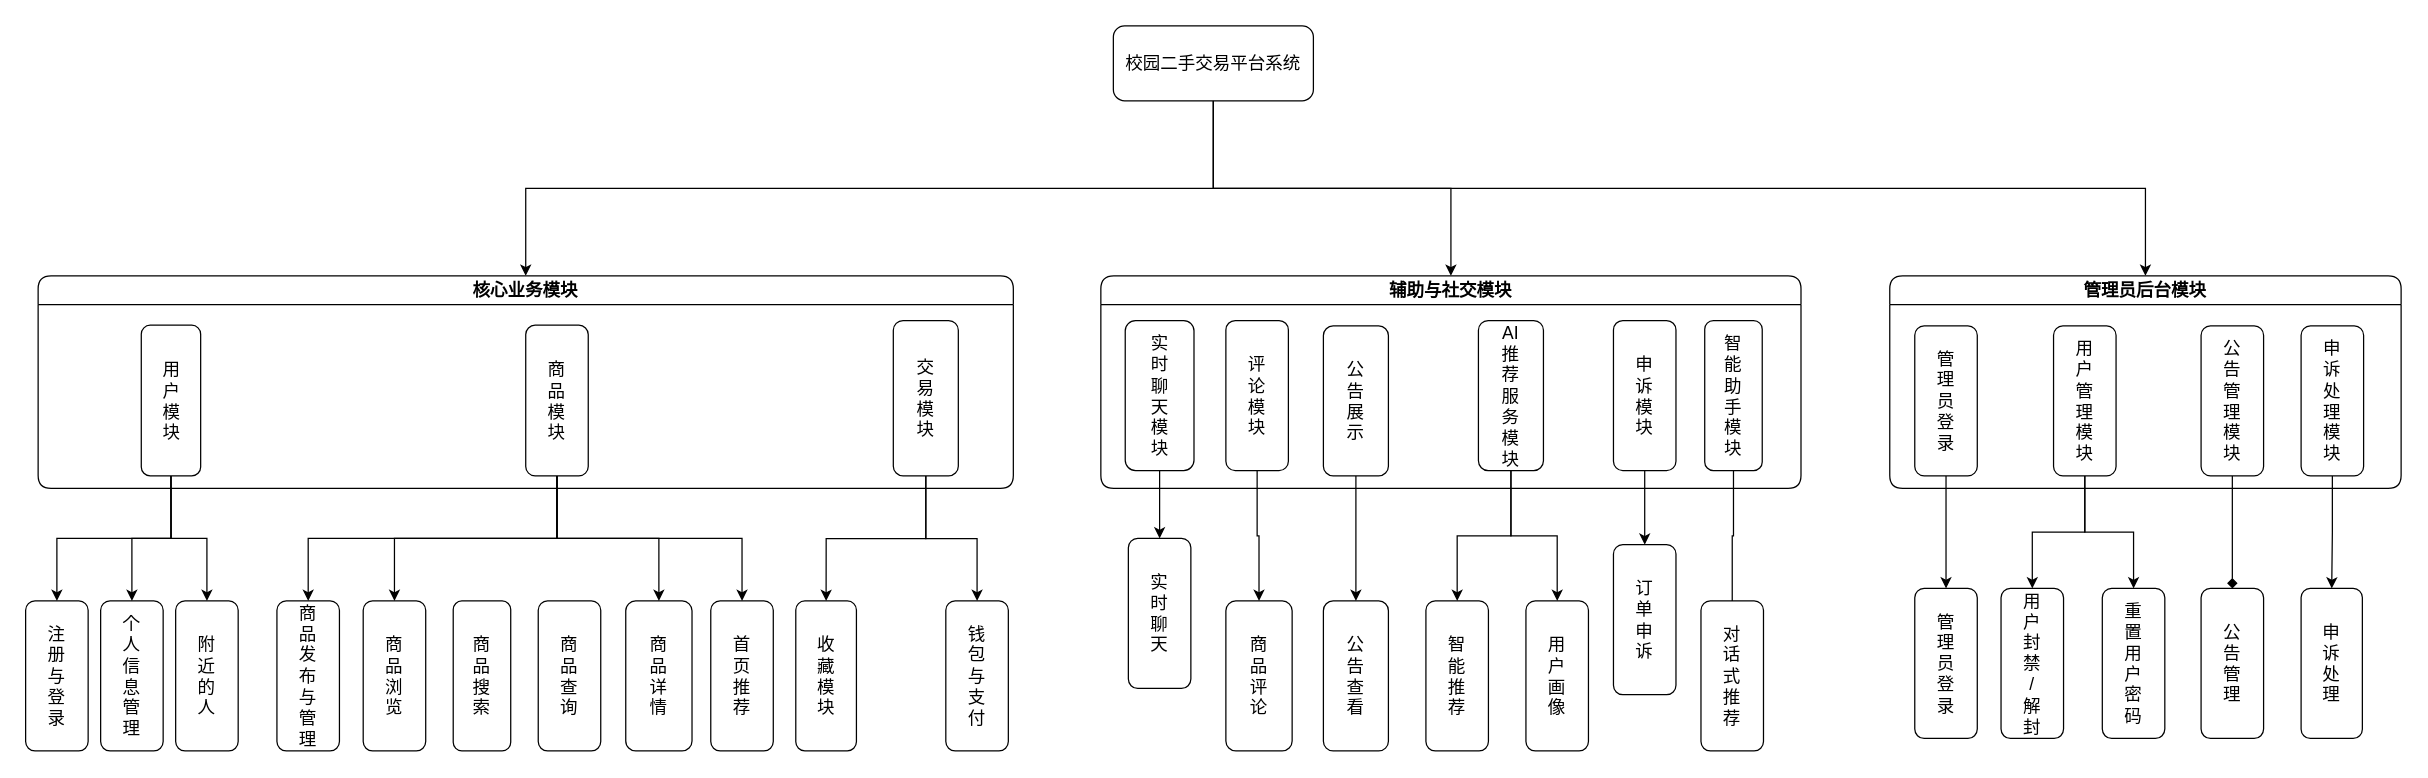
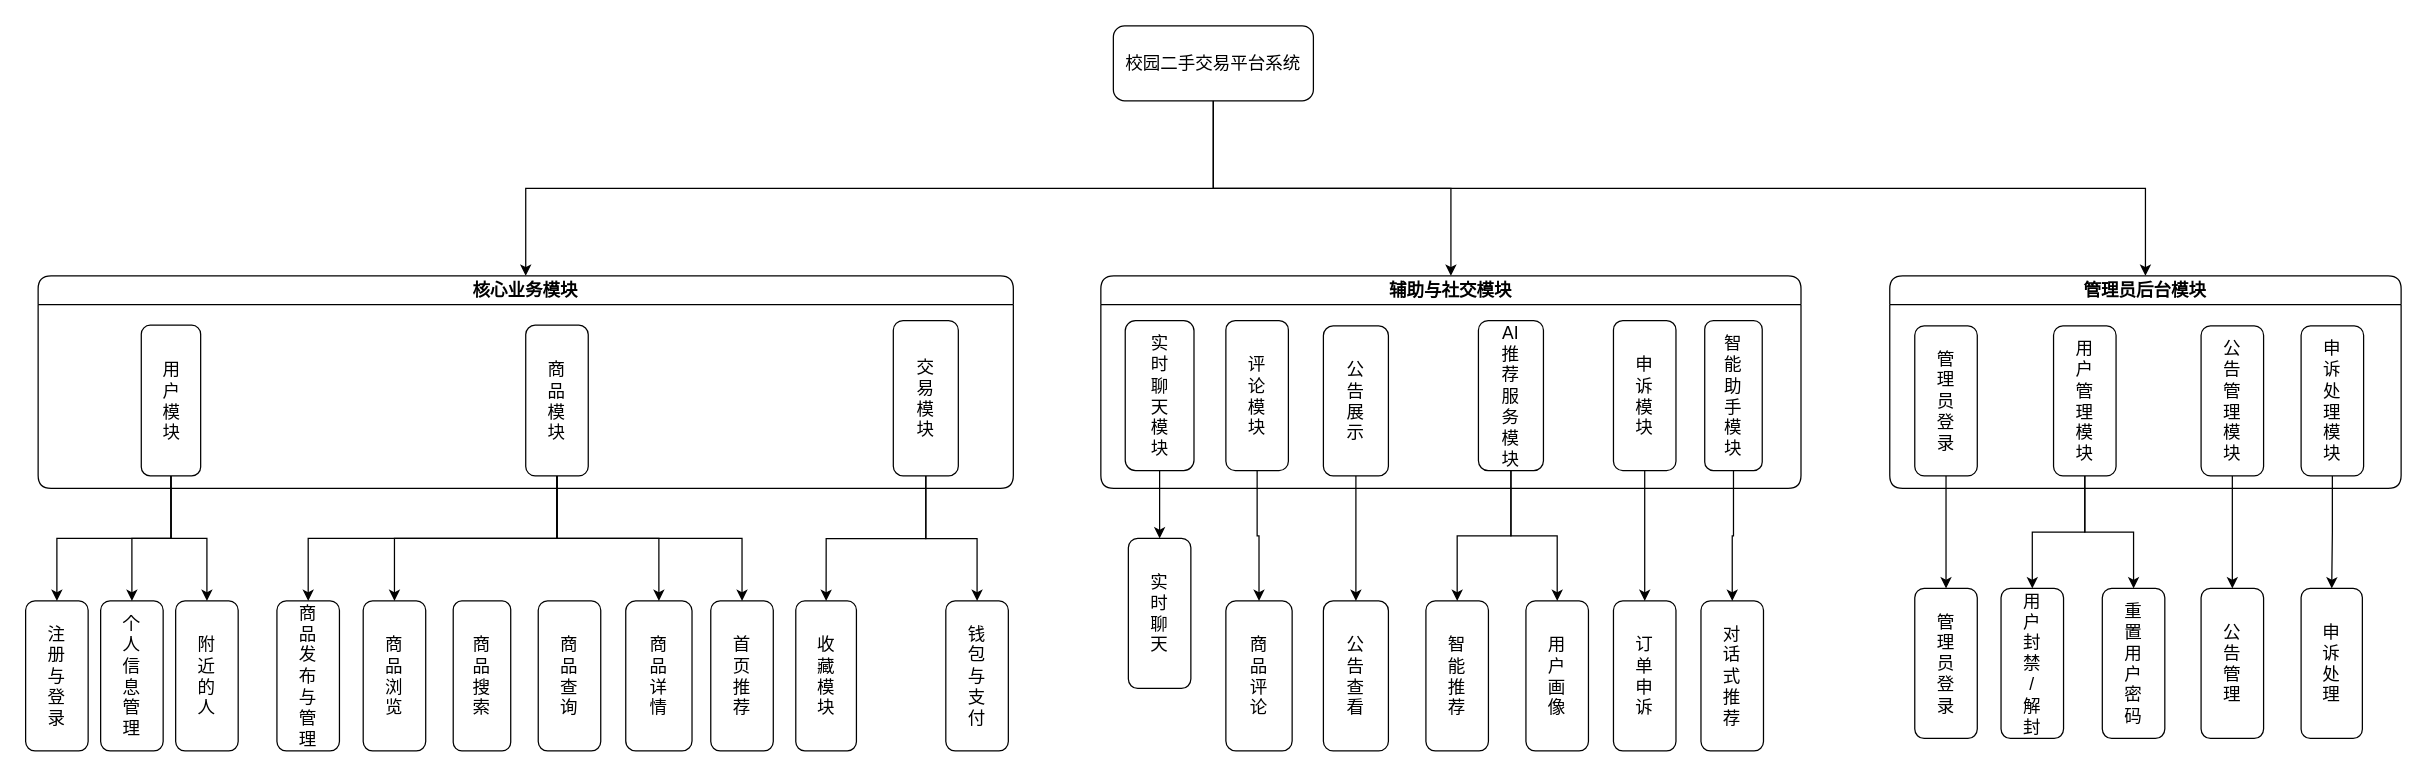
- <mxCell id="61" style="edgeStyle=orthogonalEdgeStyle;rounded=0;orthogonalLoop=1;jettySize=auto;html=1;exitX=0.5;exitY=1;exitDx=0;exitDy=0;entryX=0.5;entryY=0;entryDx=0;entryDy=0;fontFamily=Helvetica;fontSize=14;fontColor=default;endArrow=diamond;" parent="1" source="19" target="56" edge="1"><mxGeometry relative="1" as="geometry" /></mxCell>
+ <mxCell id="61" style="edgeStyle=orthogonalEdgeStyle;rounded=0;orthogonalLoop=1;jettySize=auto;html=1;exitX=0.5;exitY=1;exitDx=0;exitDy=0;entryX=0.5;entryY=0;entryDx=0;entryDy=0;fontFamily=Helvetica;fontSize=14;fontColor=default;" parent="1" source="19" target="56" edge="1"><mxGeometry relative="1" as="geometry" /></mxCell>
- <mxCell id="52" style="edgeStyle=orthogonalEdgeStyle;rounded=0;orthogonalLoop=1;jettySize=auto;html=1;exitX=0.5;exitY=1;exitDx=0;exitDy=0;entryX=0.5;entryY=0;entryDx=0;entryDy=0;fontFamily=Helvetica;fontSize=14;fontColor=default;endArrow=none;" parent="1" source="11" target="50" edge="1"><mxGeometry relative="1" as="geometry" /></mxCell>
+ <mxCell id="52" style="edgeStyle=orthogonalEdgeStyle;rounded=0;orthogonalLoop=1;jettySize=auto;html=1;exitX=0.5;exitY=1;exitDx=0;exitDy=0;entryX=0.5;entryY=0;entryDx=0;entryDy=0;fontFamily=Helvetica;fontSize=14;fontColor=default;" parent="1" source="11" target="50" edge="1"><mxGeometry relative="1" as="geometry" /></mxCell>
- <mxCell id="49" value="订&lt;br&gt;单&lt;br&gt;申&lt;br&gt;诉" style="rounded=1;whiteSpace=wrap;html=1;strokeColor=default;fontFamily=Helvetica;fontSize=14;fontColor=default;fillColor=default;" parent="1" vertex="1"><mxGeometry x="1290" y="435" width="50" height="120" as="geometry" /></mxCell>
+ <mxCell id="49" value="订&lt;br&gt;单&lt;br&gt;申&lt;br&gt;诉" style="rounded=1;whiteSpace=wrap;html=1;strokeColor=default;fontFamily=Helvetica;fontSize=14;fontColor=default;fillColor=default;" parent="1" vertex="1"><mxGeometry x="1290" y="480" width="50" height="120" as="geometry" /></mxCell>
